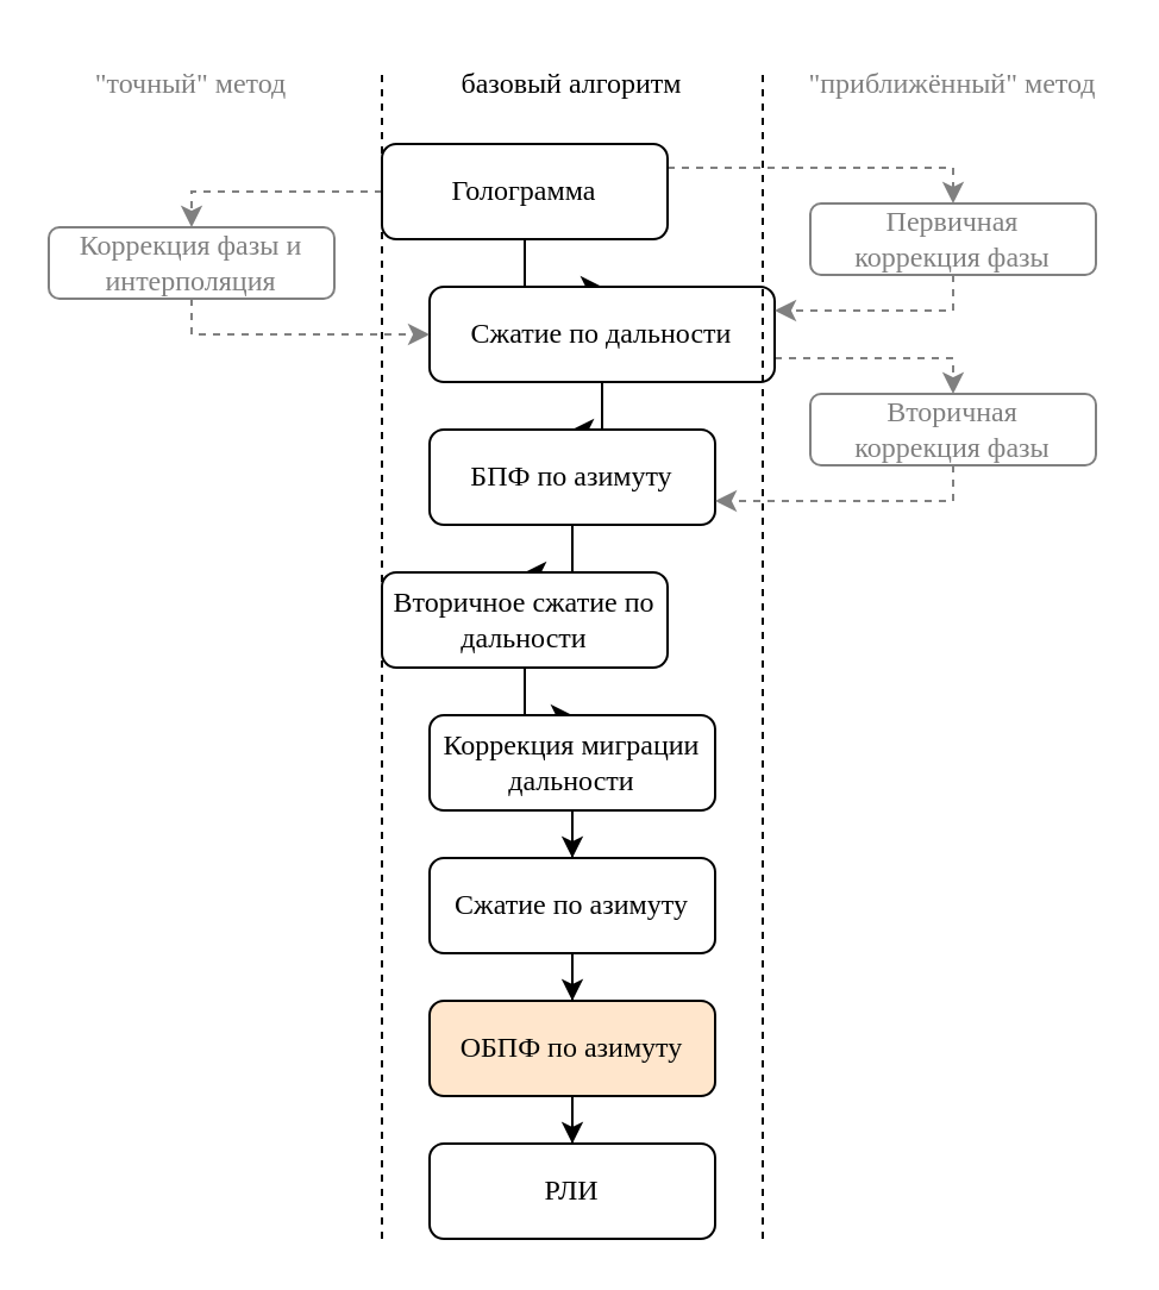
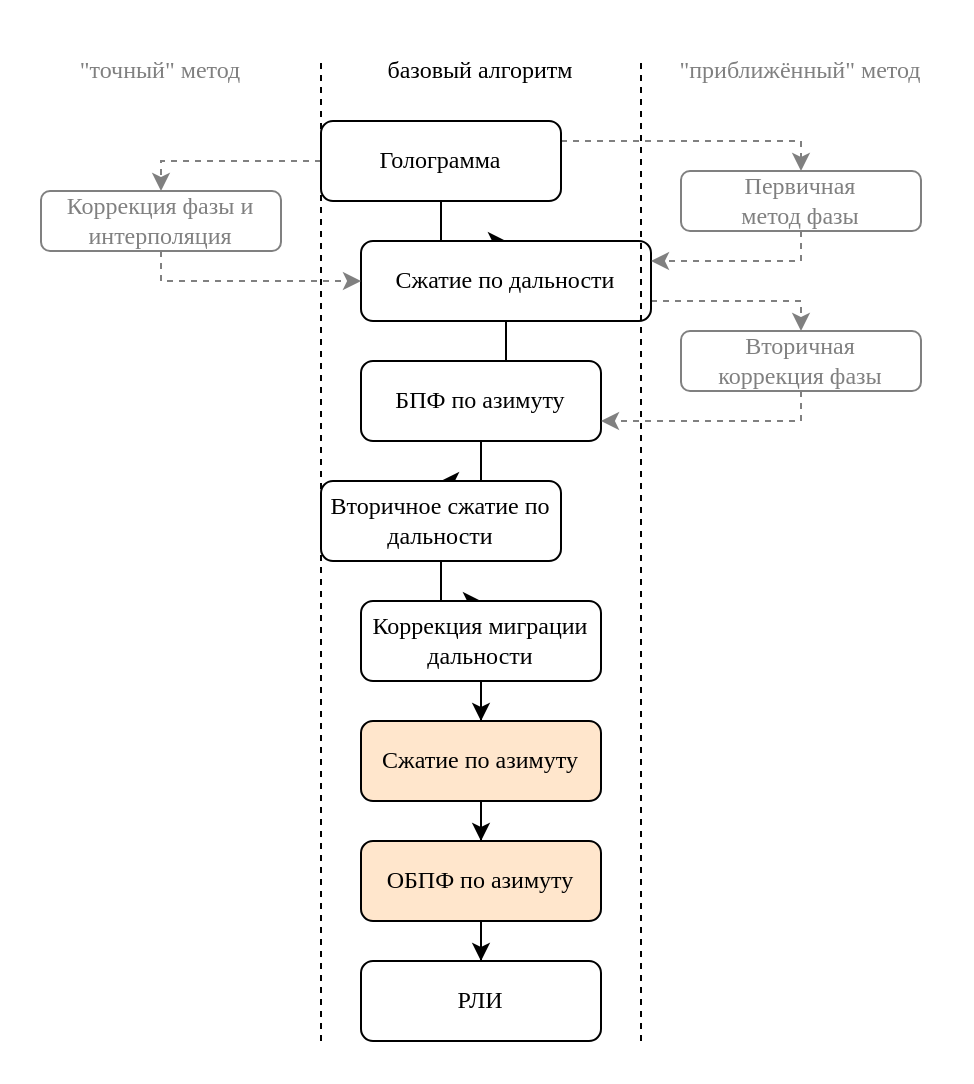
- <mxCell id="28" value="Первичная&#10;коррекция фазы" style="rounded=1;fontSize=12;glass=0;strokeWidth=1;shadow=0;fontFamily=JetBrains Mono;strokeColor=light-dark(#808080, #535353);fontColor=#808080;whiteSpace=wrap;" parent="1" vertex="1"><mxGeometry x="340" y="85" width="120" height="30" as="geometry" /></mxCell>
+ <mxCell id="28" value="Первичная&#10;метод фазы" style="rounded=1;fontSize=12;glass=0;strokeWidth=1;shadow=0;fontFamily=JetBrains Mono;strokeColor=light-dark(#808080, #535353);fontColor=#808080;whiteSpace=wrap;" parent="1" vertex="1"><mxGeometry x="340" y="85" width="120" height="30" as="geometry" /></mxCell>
- <mxCell id="6" value="" style="edgeStyle=orthogonalEdgeStyle;rounded=0;orthogonalLoop=1;jettySize=auto;fontFamily=JetBrains Mono;fontSize=12;" parent="1" source="8" target="10" edge="1"><mxGeometry relative="1" as="geometry" /></mxCell>
+ <mxCell id="6" value="" style="edgeStyle=orthogonalEdgeStyle;rounded=0;orthogonalLoop=1;jettySize=auto;fontFamily=JetBrains Mono;fontSize=12;endArrow=none;" parent="1" source="8" target="10" edge="1"><mxGeometry relative="1" as="geometry" /></mxCell>
- <mxCell id="16" value="Сжатие по азимуту" style="rounded=1;glass=0;strokeWidth=1;shadow=0;fontFamily=JetBrains Mono;fontSize=12;whiteSpace=wrap;" parent="1" vertex="1"><mxGeometry x="180" y="360" width="120" height="40" as="geometry" /></mxCell>
+ <mxCell id="16" value="Сжатие по азимуту" style="rounded=1;glass=0;strokeWidth=1;shadow=0;fontFamily=JetBrains Mono;fontSize=12;whiteSpace=wrap;fillColor=#ffe6cc;" parent="1" vertex="1"><mxGeometry x="180" y="360" width="120" height="40" as="geometry" /></mxCell>
